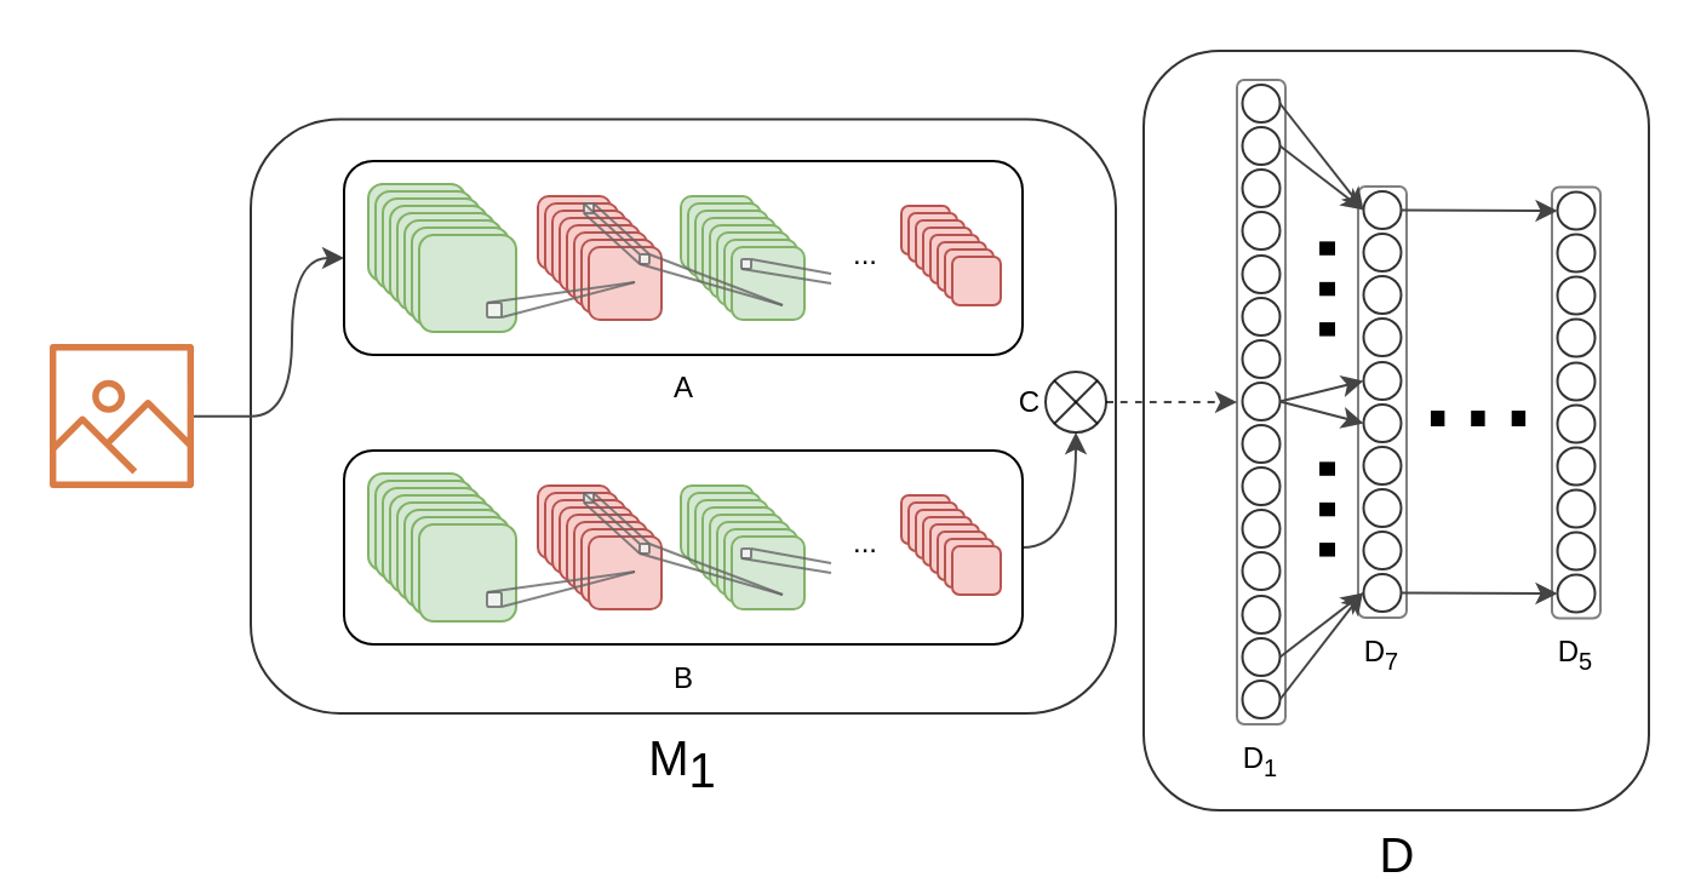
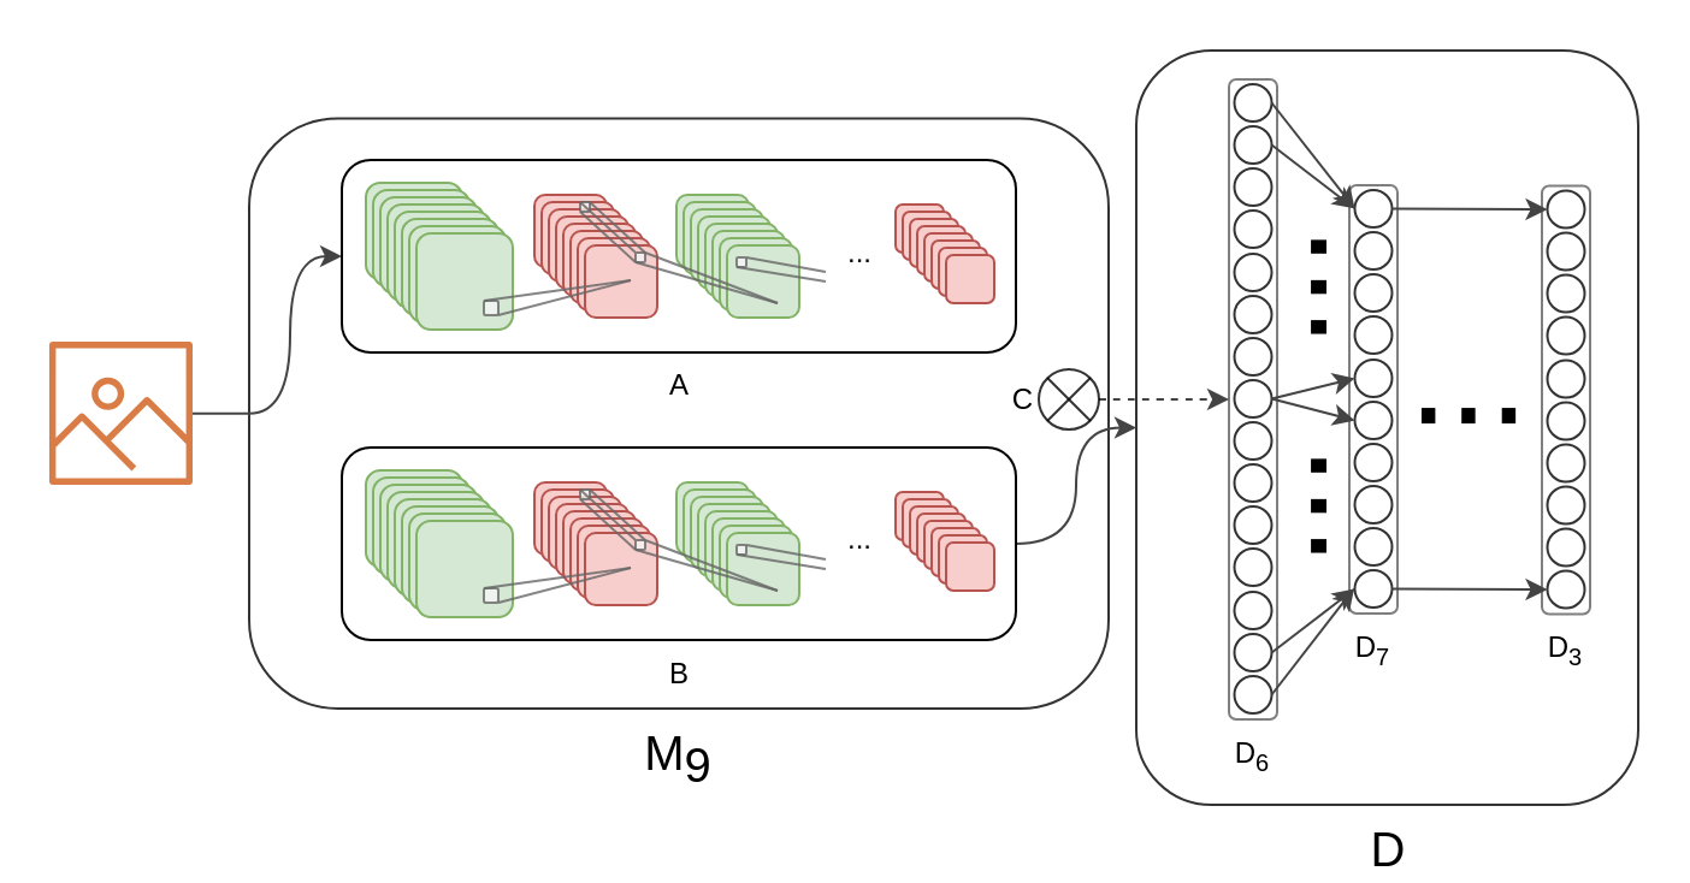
- <mxCell id="54" style="edgeStyle=orthogonalEdgeStyle;jumpStyle=none;orthogonalLoop=1;jettySize=auto;html=1;entryX=0.5;entryY=1;entryDx=0;entryDy=0;shadow=0;startSize=6;endSize=6;strokeColor=#444444;curved=1;" edge="1" parent="1" source="55" target="103"><mxGeometry relative="1" as="geometry" /></mxCell>
+ <mxCell id="54" style="edgeStyle=orthogonalEdgeStyle;jumpStyle=none;orthogonalLoop=1;jettySize=auto;html=1;shadow=0;startSize=6;endSize=6;strokeColor=#444444;curved=1;" edge="1" parent="1" source="55" target="3"><mxGeometry relative="1" as="geometry" /></mxCell>
- <mxCell id="133" value="D&lt;sub&gt;5&lt;/sub&gt;" style="whiteSpace=wrap;html=1;strokeColor=#000000;opacity=50;labelPosition=center;verticalLabelPosition=bottom;align=center;verticalAlign=top;rounded=1;" vertex="1" parent="1"><mxGeometry x="640" y="76.75" width="20" height="178" as="geometry" /></mxCell>
+ <mxCell id="133" value="D&lt;sub&gt;3&lt;/sub&gt;" style="whiteSpace=wrap;html=1;strokeColor=#000000;opacity=50;labelPosition=center;verticalLabelPosition=bottom;align=center;verticalAlign=top;rounded=1;" vertex="1" parent="1"><mxGeometry x="640" y="76.75" width="20" height="178" as="geometry" /></mxCell>
- <mxCell id="2" value="&lt;font style=&quot;font-size: 20px&quot;&gt;M&lt;sub style=&quot;font-size: 20px;&quot;&gt;1&lt;/sub&gt;&lt;/font&gt;" style="whiteSpace=wrap;html=1;strokeColor=#000000;fontSize=20;opacity=80;labelPosition=center;verticalLabelPosition=bottom;align=center;verticalAlign=top;rounded=1;" vertex="1" parent="1"><mxGeometry x="103" y="48.75" width="357" height="245.25" as="geometry" /></mxCell>
+ <mxCell id="2" value="&lt;font style=&quot;font-size: 20px&quot;&gt;M&lt;sub style=&quot;font-size: 20px;&quot;&gt;9&lt;/sub&gt;&lt;/font&gt;" style="whiteSpace=wrap;html=1;strokeColor=#000000;fontSize=20;opacity=80;labelPosition=center;verticalLabelPosition=bottom;align=center;verticalAlign=top;rounded=1;" vertex="1" parent="1"><mxGeometry x="103" y="48.75" width="357" height="245.25" as="geometry" /></mxCell>
- <mxCell id="104" value="D&lt;sub&gt;1&lt;/sub&gt;" style="whiteSpace=wrap;html=1;strokeColor=#000000;opacity=50;labelPosition=center;verticalLabelPosition=bottom;align=center;verticalAlign=top;rounded=1;" vertex="1" parent="1"><mxGeometry x="510" y="32.5" width="20" height="266" as="geometry" /></mxCell>
+ <mxCell id="104" value="D&lt;sub&gt;6&lt;/sub&gt;" style="whiteSpace=wrap;html=1;strokeColor=#000000;opacity=50;labelPosition=center;verticalLabelPosition=bottom;align=center;verticalAlign=top;rounded=1;" vertex="1" parent="1"><mxGeometry x="510" y="32.5" width="20" height="266" as="geometry" /></mxCell>
